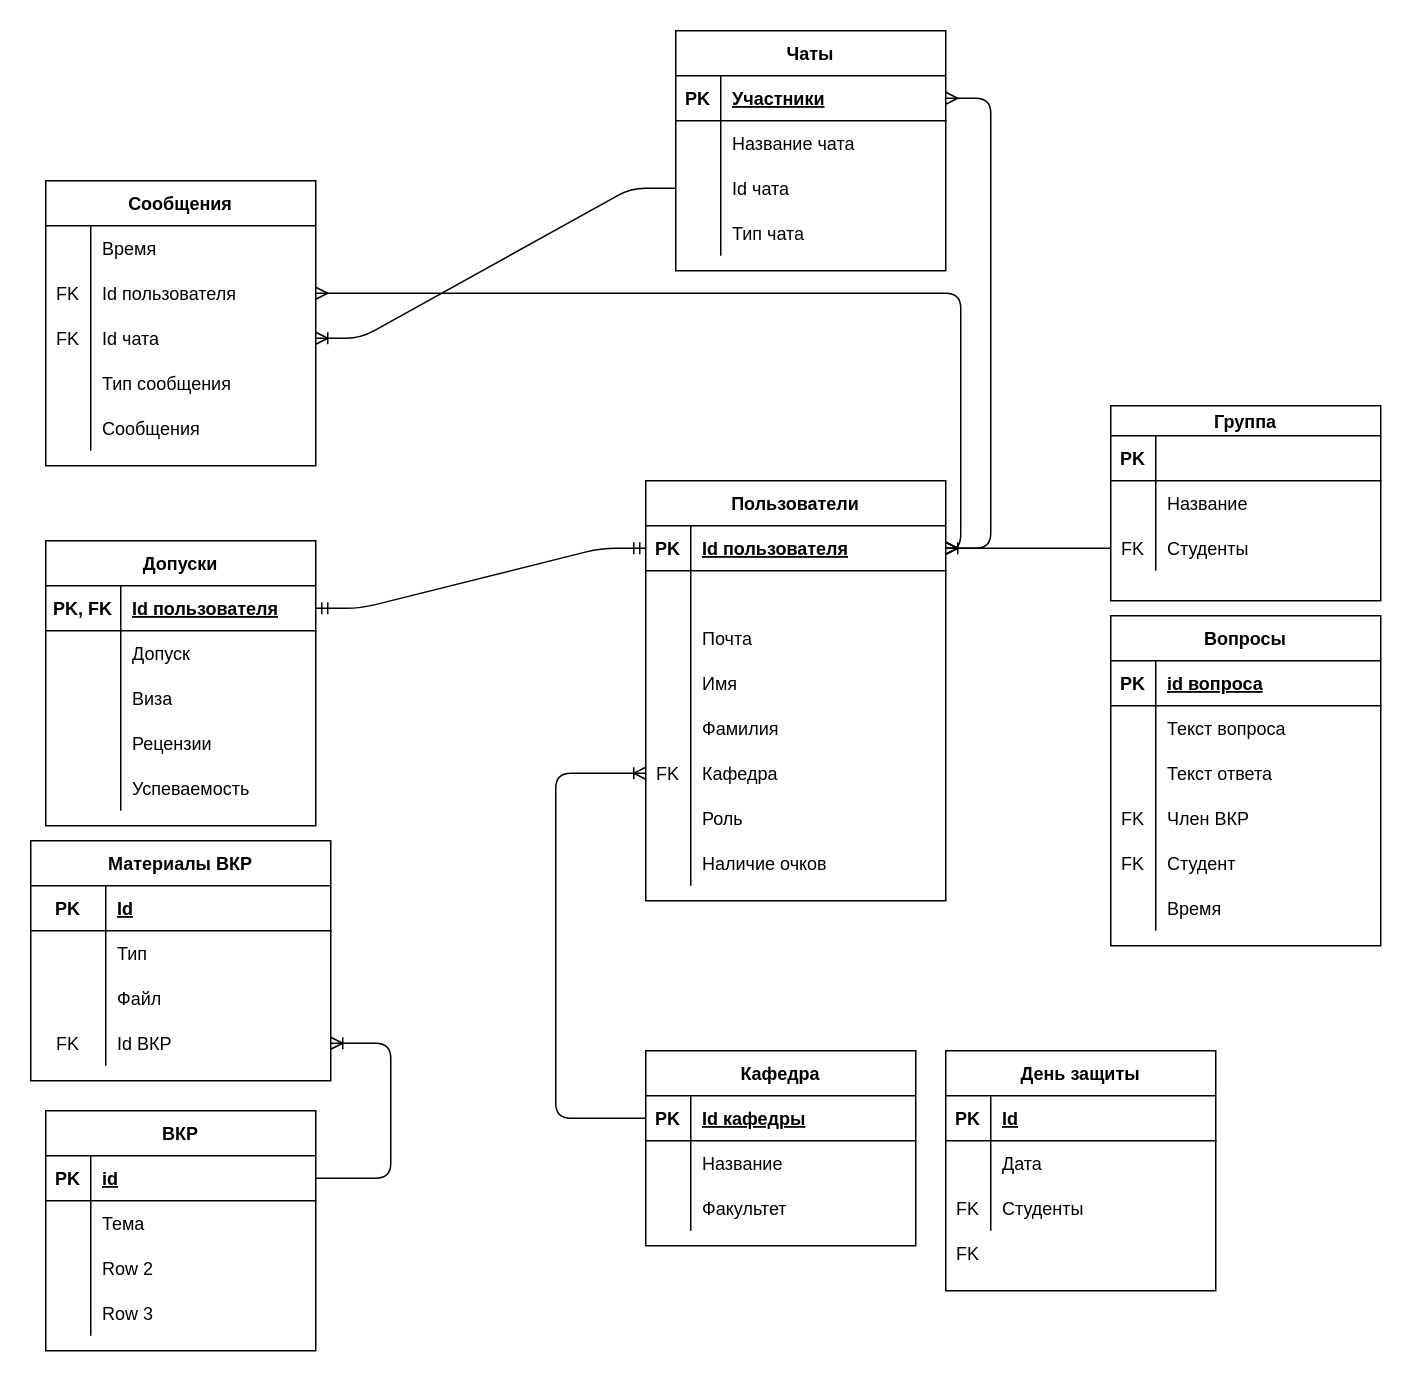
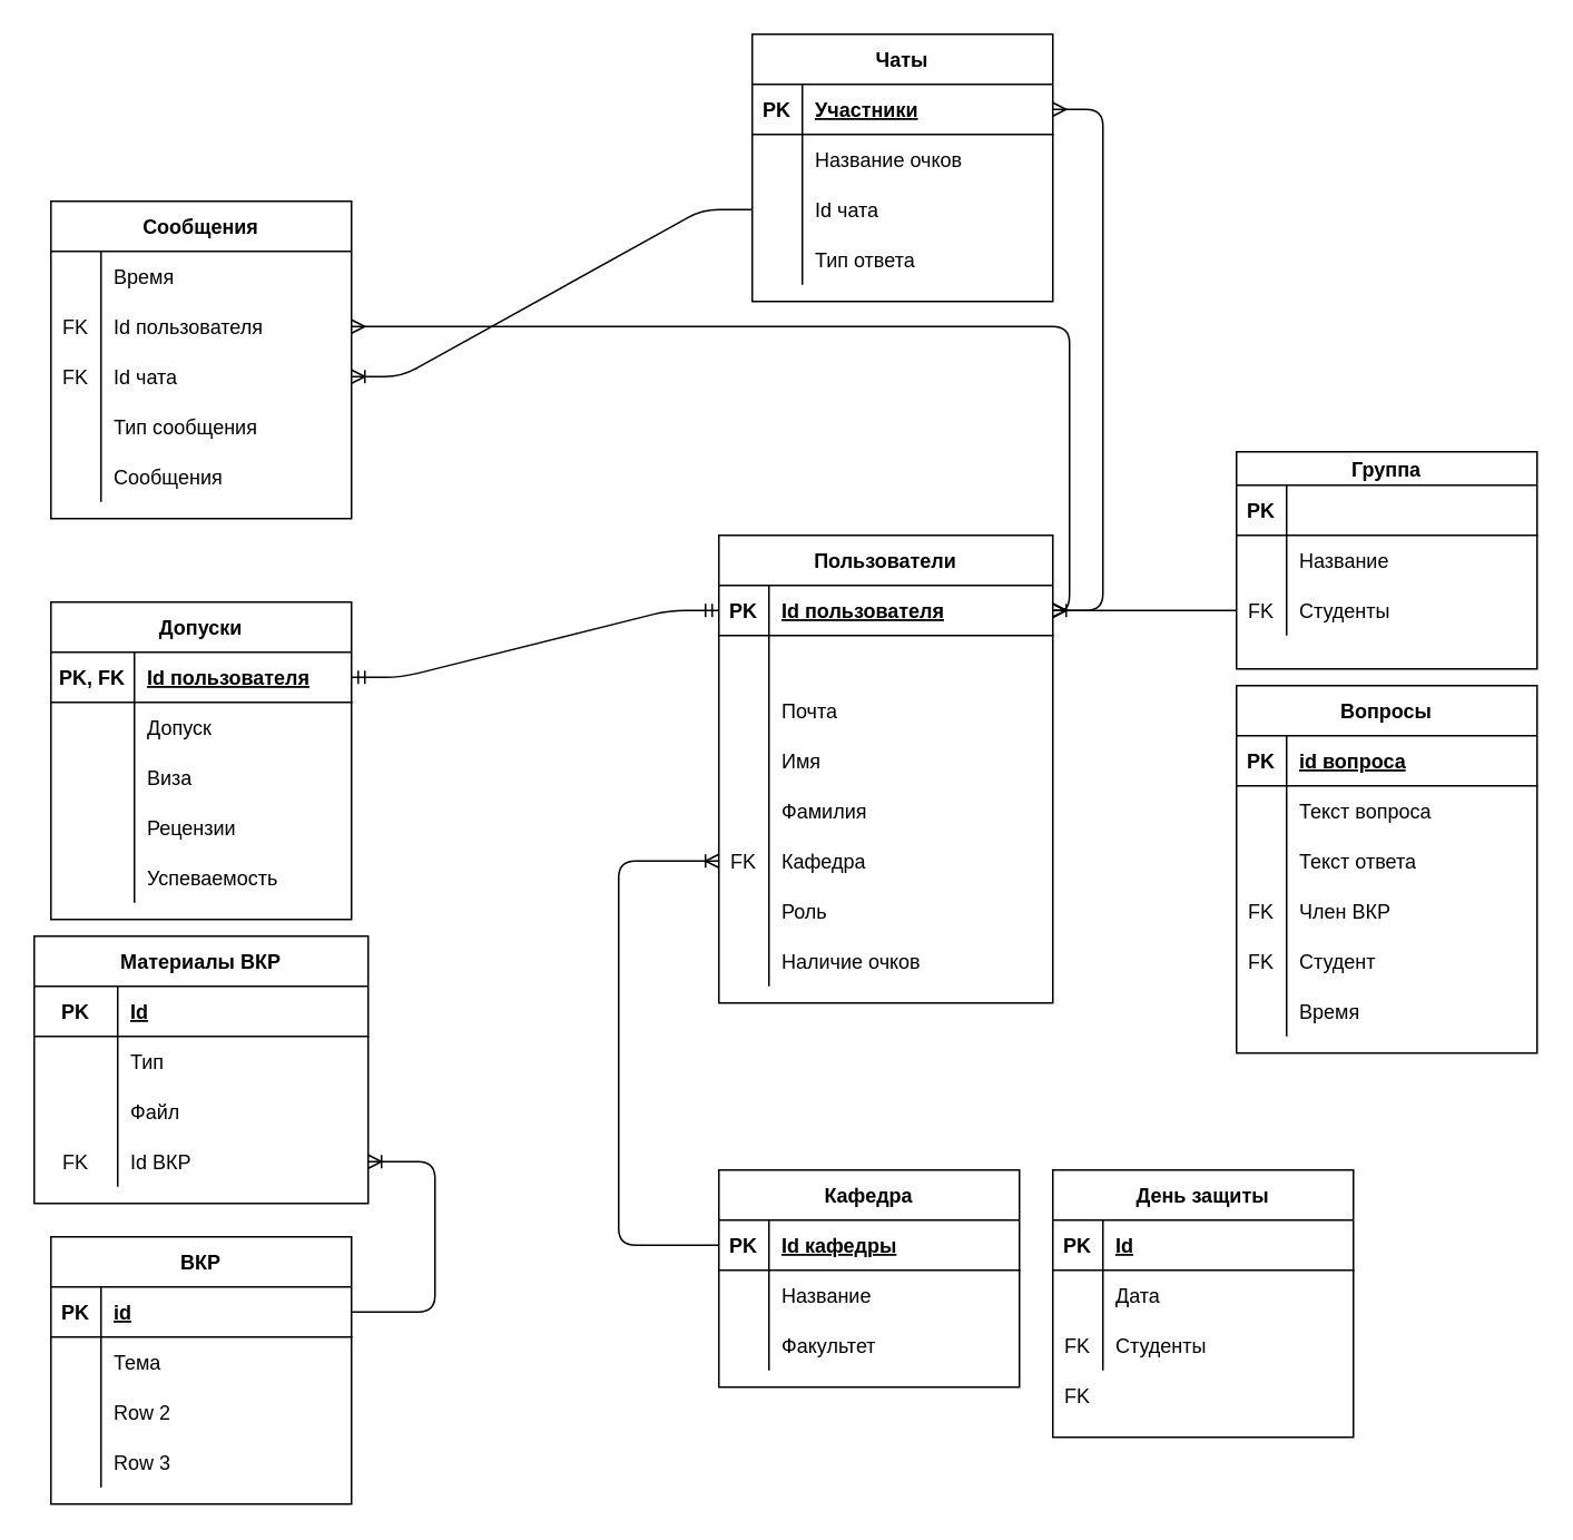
- <mxCell id="8" value="Название чата" style="shape=partialRectangle;connectable=0;fillColor=none;top=0;left=0;bottom=0;right=0;align=left;spacingLeft=6;overflow=hidden;" parent="6" vertex="1"><mxGeometry x="30" width="150" height="30" as="geometry" /></mxCell>
+ <mxCell id="8" value="Название очков" style="shape=partialRectangle;connectable=0;fillColor=none;top=0;left=0;bottom=0;right=0;align=left;spacingLeft=6;overflow=hidden;" parent="6" vertex="1"><mxGeometry x="30" width="150" height="30" as="geometry" /></mxCell>
- <mxCell id="14" value="Тип чата" style="shape=partialRectangle;connectable=0;fillColor=none;top=0;left=0;bottom=0;right=0;align=left;spacingLeft=6;overflow=hidden;" parent="12" vertex="1"><mxGeometry x="30" width="150" height="30" as="geometry" /></mxCell>
+ <mxCell id="14" value="Тип ответа" style="shape=partialRectangle;connectable=0;fillColor=none;top=0;left=0;bottom=0;right=0;align=left;spacingLeft=6;overflow=hidden;" parent="12" vertex="1"><mxGeometry x="30" width="150" height="30" as="geometry" /></mxCell>
